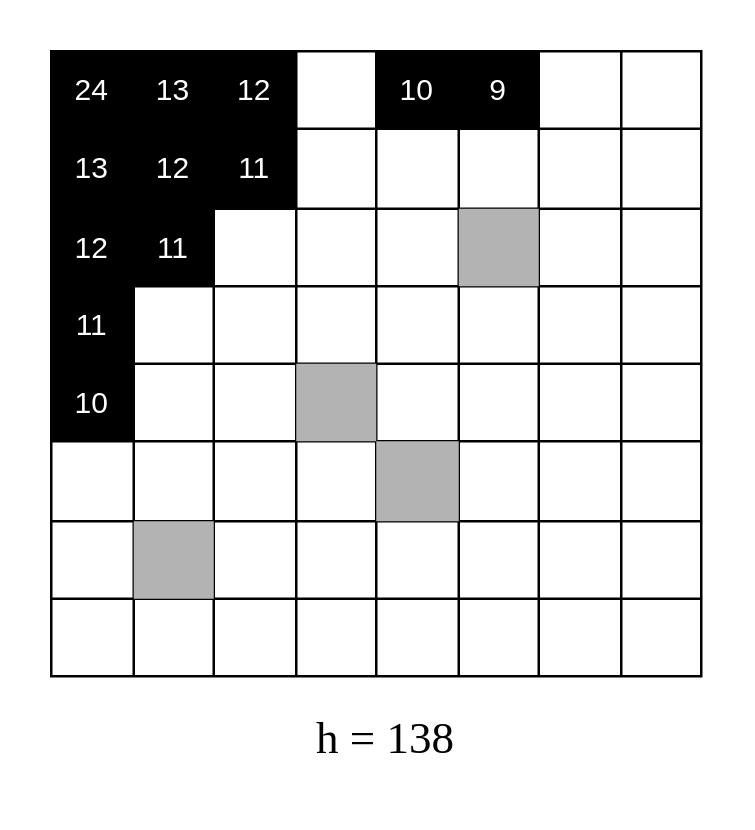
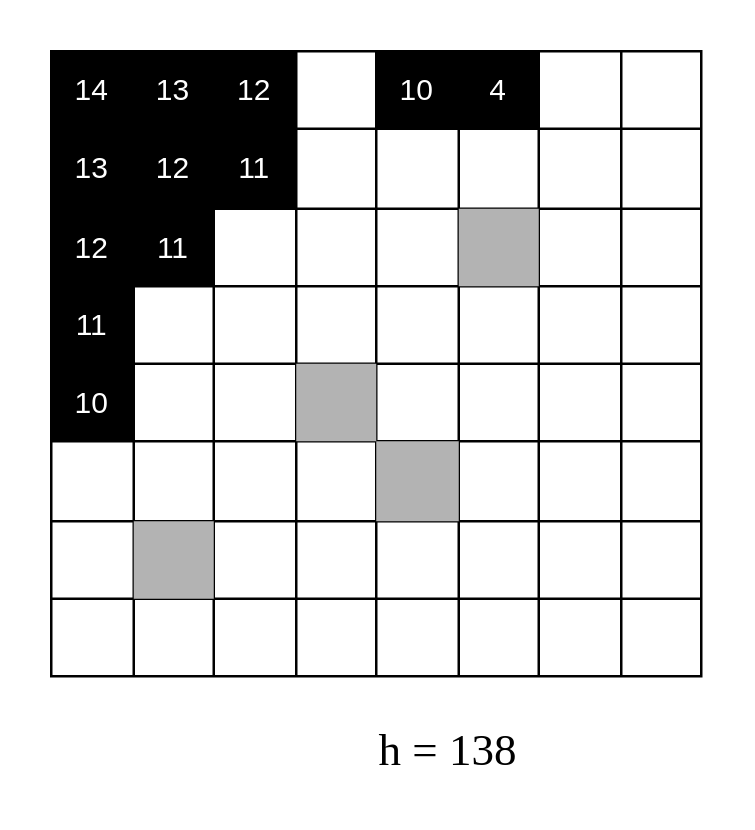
- <mxCell id="4" value="&lt;font color=&quot;#ffffff&quot;&gt;24&lt;/font&gt;" style="shape=partialRectangle;html=1;whiteSpace=wrap;connectable=0;strokeColor=inherit;overflow=hidden;fillColor=#000000;top=0;left=0;bottom=0;right=0;pointerEvents=1;" parent="3" vertex="1"><mxGeometry width="33" height="31" as="geometry"><mxRectangle width="33" height="31" as="alternateBounds" /></mxGeometry></mxCell>
+ <mxCell id="4" value="&lt;font color=&quot;#ffffff&quot;&gt;14&lt;/font&gt;" style="shape=partialRectangle;html=1;whiteSpace=wrap;connectable=0;strokeColor=inherit;overflow=hidden;fillColor=#000000;top=0;left=0;bottom=0;right=0;pointerEvents=1;" parent="3" vertex="1"><mxGeometry width="33" height="31" as="geometry"><mxRectangle width="33" height="31" as="alternateBounds" /></mxGeometry></mxCell>
- <mxCell id="9" value="&lt;font color=&quot;#ffffff&quot;&gt;9&lt;/font&gt;" style="shape=partialRectangle;html=1;whiteSpace=wrap;connectable=0;strokeColor=inherit;overflow=hidden;fillColor=#000000;top=0;left=0;bottom=0;right=0;pointerEvents=1;" parent="3" vertex="1"><mxGeometry x="163" width="32" height="31" as="geometry"><mxRectangle width="32" height="31" as="alternateBounds" /></mxGeometry></mxCell>
+ <mxCell id="9" value="&lt;font color=&quot;#ffffff&quot;&gt;4&lt;/font&gt;" style="shape=partialRectangle;html=1;whiteSpace=wrap;connectable=0;strokeColor=inherit;overflow=hidden;fillColor=#000000;top=0;left=0;bottom=0;right=0;pointerEvents=1;" parent="3" vertex="1"><mxGeometry x="163" width="32" height="31" as="geometry"><mxRectangle width="32" height="31" as="alternateBounds" /></mxGeometry></mxCell>
- <mxCell id="75" value="&lt;font style=&quot;font-size: 18px;&quot; face=&quot;Times New Roman&quot;&gt;h = 138&lt;/font&gt;" style="text;html=1;strokeColor=none;fillColor=none;align=center;verticalAlign=middle;whiteSpace=wrap;rounded=0;" parent="1" vertex="1"><mxGeometry x="109" y="280" width="90" height="30" as="geometry" /></mxCell>
+ <mxCell id="75" value="&lt;font style=&quot;font-size: 18px;&quot; face=&quot;Times New Roman&quot;&gt;h = 138&lt;/font&gt;" style="text;html=1;strokeColor=none;fillColor=none;align=center;verticalAlign=middle;whiteSpace=wrap;rounded=0;" parent="1" vertex="1"><mxGeometry x="134" y="285" width="90" height="30" as="geometry" /></mxCell>
